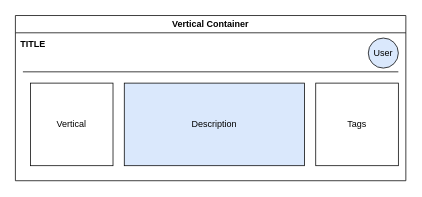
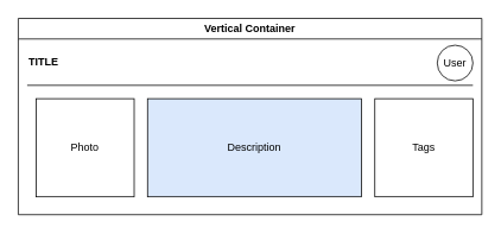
- <mxCell id="3" value="&lt;font style=&quot;font-size: 12px;&quot;&gt;TITLE&lt;/font&gt;" style="text;strokeColor=none;fillColor=none;html=1;fontSize=24;fontStyle=1;verticalAlign=middle;align=left;" parent="2" vertex="1"><mxGeometry x="5" y="20" width="410" height="30" as="geometry" /></mxCell>
+ <mxCell id="3" value="&lt;font style=&quot;font-size: 12px;&quot;&gt;TITLE&lt;/font&gt;" style="text;strokeColor=none;fillColor=none;html=1;fontSize=24;fontStyle=1;verticalAlign=middle;align=left;" parent="2" vertex="1"><mxGeometry x="10" y="30" width="410" height="30" as="geometry" /></mxCell>
- <mxCell id="6" value="User" style="ellipse;whiteSpace=wrap;html=1;aspect=fixed;fillColor=#dae8fc;" vertex="1" parent="2"><mxGeometry x="470" y="30" width="40" height="40" as="geometry" /></mxCell>
+ <mxCell id="6" value="User" style="ellipse;whiteSpace=wrap;html=1;aspect=fixed;" vertex="1" parent="2"><mxGeometry x="470" y="30" width="40" height="40" as="geometry" /></mxCell>
- <mxCell id="4" value="Vertical" style="whiteSpace=wrap;html=1;aspect=fixed;fontSize=12;" parent="2" vertex="1"><mxGeometry x="20" y="90" width="110" height="110" as="geometry" /></mxCell>
+ <mxCell id="4" value="Photo" style="whiteSpace=wrap;html=1;aspect=fixed;fontSize=12;" parent="2" vertex="1"><mxGeometry x="20" y="90" width="110" height="110" as="geometry" /></mxCell>
